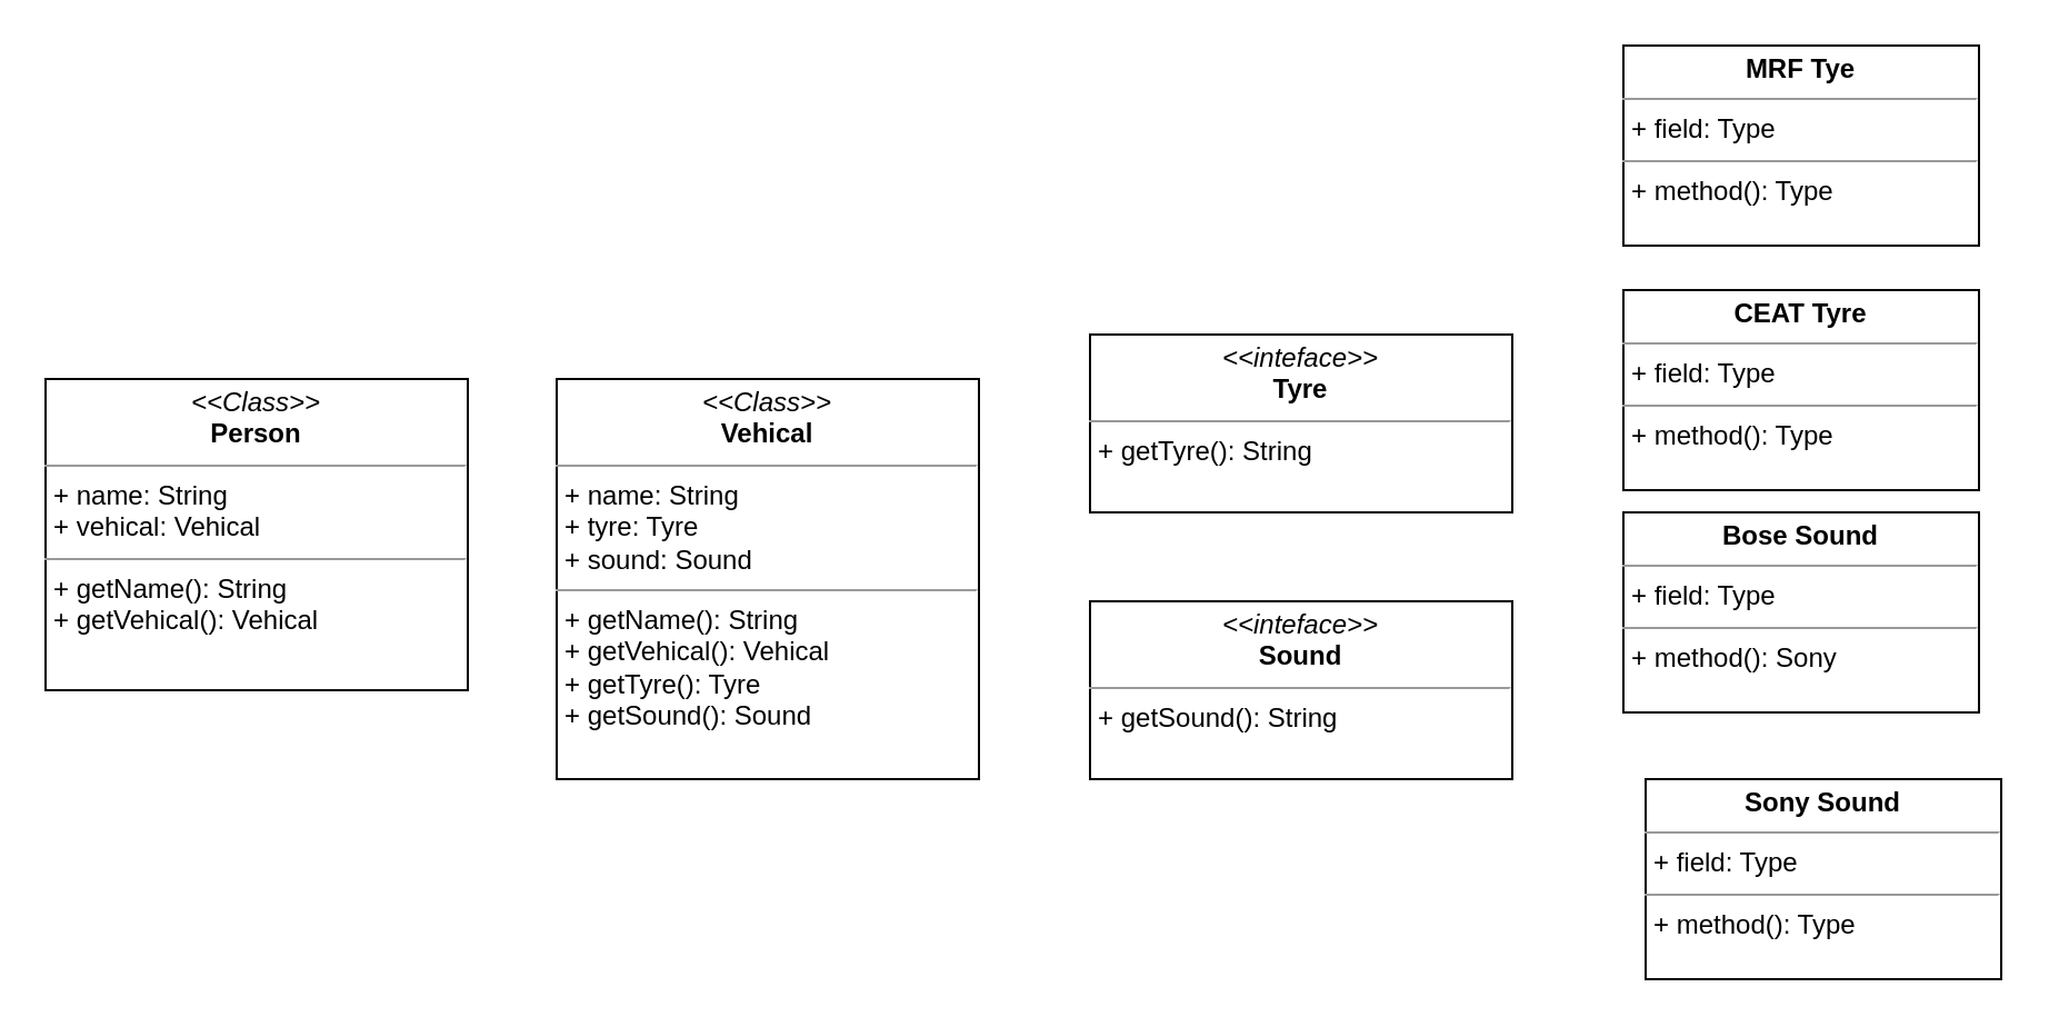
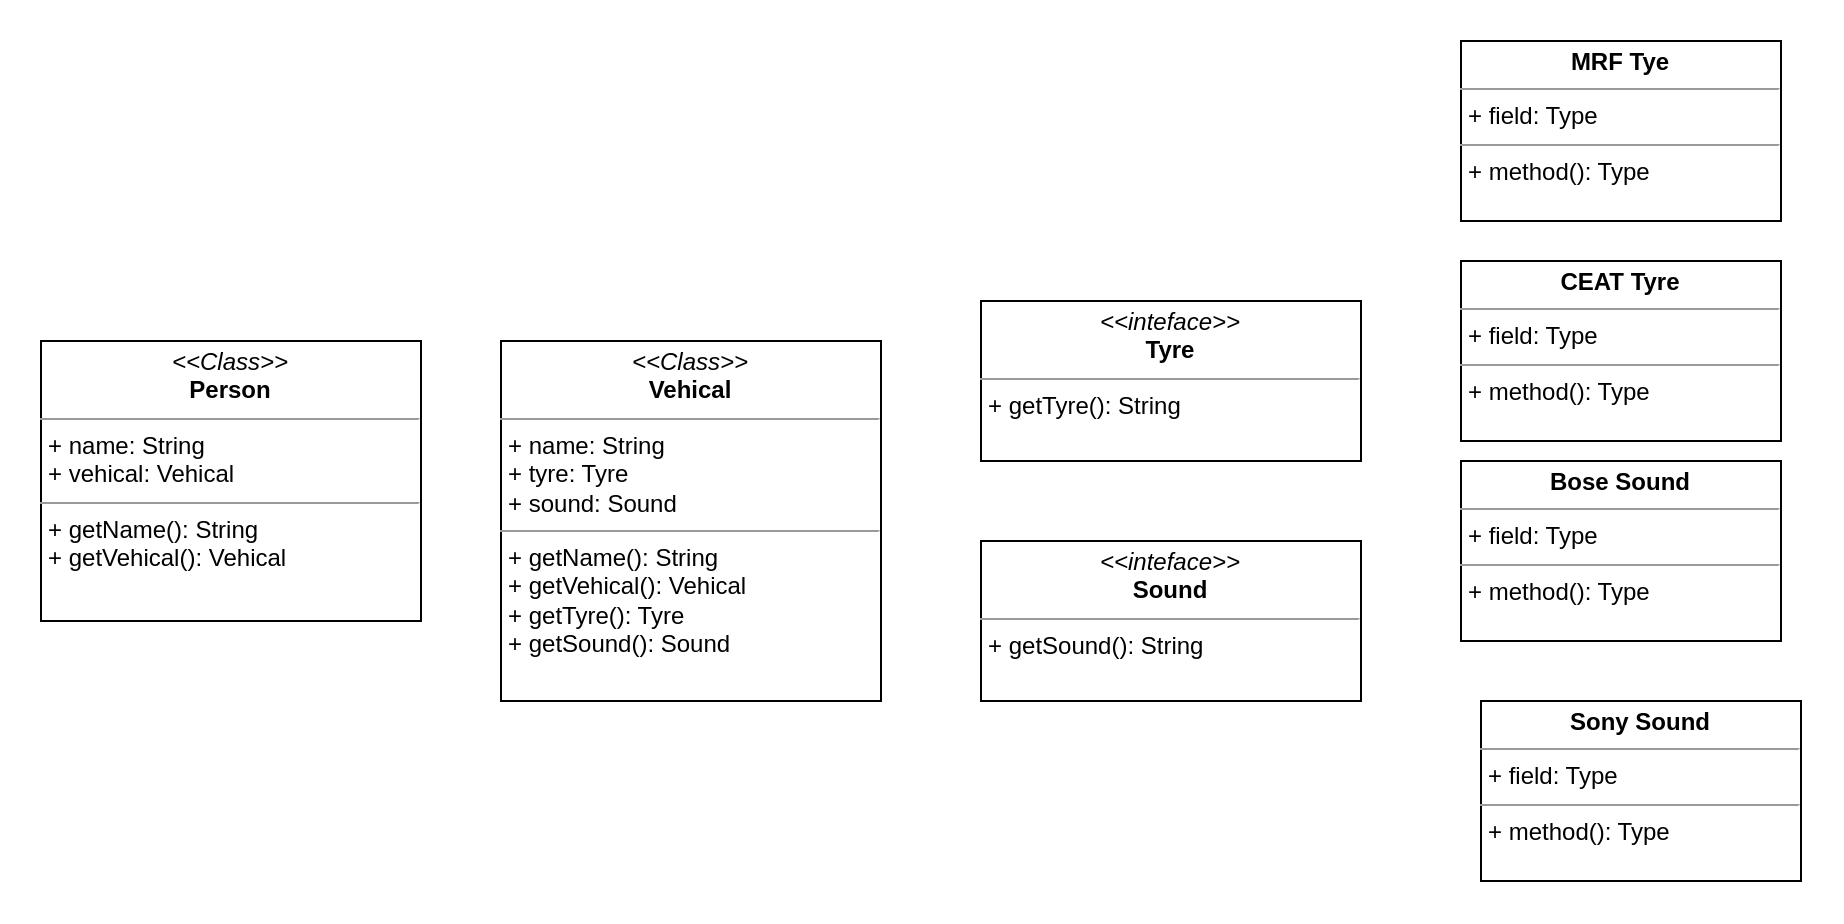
- <mxCell id="8" value="&lt;p style=&quot;margin:0px;margin-top:4px;text-align:center;&quot;&gt;&lt;b&gt;Bose Sound&lt;/b&gt;&lt;/p&gt;&lt;hr size=&quot;1&quot;&gt;&lt;p style=&quot;margin:0px;margin-left:4px;&quot;&gt;+ field: Type&lt;/p&gt;&lt;hr size=&quot;1&quot;&gt;&lt;p style=&quot;margin:0px;margin-left:4px;&quot;&gt;+ method(): Sony&lt;/p&gt;" style="verticalAlign=top;align=left;overflow=fill;fontSize=12;fontFamily=Helvetica;html=1;" vertex="1" parent="1"><mxGeometry x="730" y="230" width="160" height="90" as="geometry" /></mxCell>
+ <mxCell id="8" value="&lt;p style=&quot;margin:0px;margin-top:4px;text-align:center;&quot;&gt;&lt;b&gt;Bose Sound&lt;/b&gt;&lt;/p&gt;&lt;hr size=&quot;1&quot;&gt;&lt;p style=&quot;margin:0px;margin-left:4px;&quot;&gt;+ field: Type&lt;/p&gt;&lt;hr size=&quot;1&quot;&gt;&lt;p style=&quot;margin:0px;margin-left:4px;&quot;&gt;+ method(): Type&lt;/p&gt;" style="verticalAlign=top;align=left;overflow=fill;fontSize=12;fontFamily=Helvetica;html=1;" vertex="1" parent="1"><mxGeometry x="730" y="230" width="160" height="90" as="geometry" /></mxCell>
